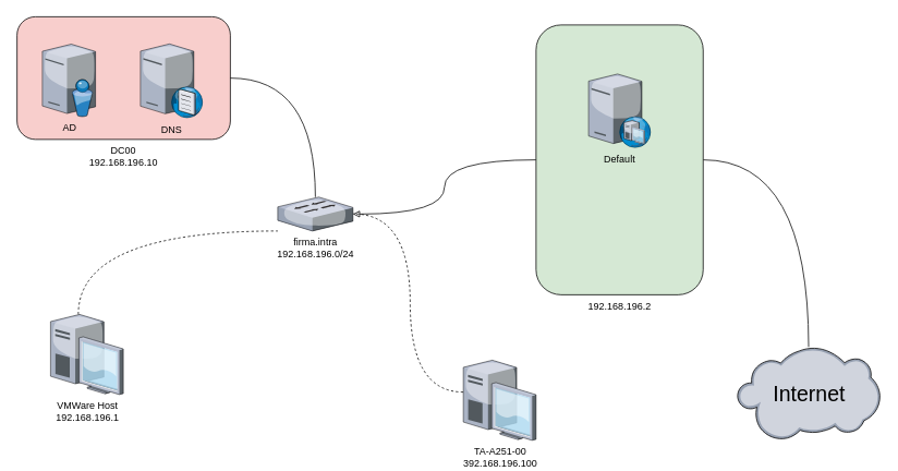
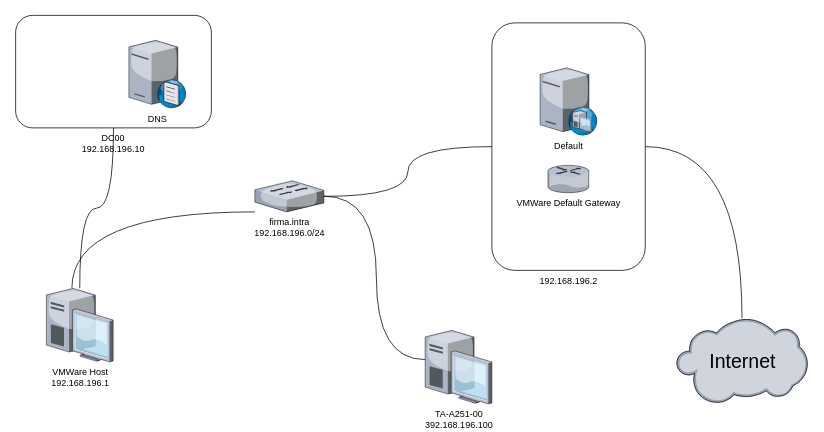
- <mxCell id="11" value="DC00&lt;br&gt;192.168.196.10" style="rounded=1;whiteSpace=wrap;html=1;labelPosition=center;verticalLabelPosition=bottom;align=center;verticalAlign=top;fillColor=#f8cecc;" vertex="1" parent="10"><mxGeometry width="261" height="150" as="geometry" /></mxCell>
+ <mxCell id="11" value="DC00&lt;br&gt;192.168.196.10" style="rounded=1;whiteSpace=wrap;html=1;labelPosition=center;verticalLabelPosition=bottom;align=center;verticalAlign=top;" vertex="1" parent="10"><mxGeometry width="261" height="150" as="geometry" /></mxCell>
- <mxCell id="12" value="AD" style="verticalLabelPosition=bottom;aspect=fixed;html=1;verticalAlign=top;strokeColor=none;align=center;outlineConnect=0;shape=mxgraph.citrix.directory_server;" vertex="1" parent="10"><mxGeometry x="31" y="33.5" width="65" height="88.5" as="geometry" /></mxCell>
- <mxCell id="14" style="edgeStyle=orthogonalEdgeStyle;orthogonalLoop=1;jettySize=auto;html=1;fontSize=26;curved=1;endArrow=none;endFill=0;" edge="1" parent="1" source="11" target="6"><mxGeometry relative="1" as="geometry" /></mxCell>
+ <mxCell id="14" style="edgeStyle=orthogonalEdgeStyle;orthogonalLoop=1;jettySize=auto;html=1;fontSize=26;curved=1;endArrow=none;endFill=0;" edge="1" parent="1" source="11" target="9"><mxGeometry relative="1" as="geometry" /></mxCell>
- <mxCell id="16" value="192.168.196.2" style="rounded=1;whiteSpace=wrap;html=1;labelPosition=center;verticalLabelPosition=bottom;align=center;verticalAlign=top;fillColor=#d5e8d4;" vertex="1" parent="15"><mxGeometry width="204.5" height="330" as="geometry" /></mxCell>
+ <mxCell id="16" value="192.168.196.2" style="rounded=1;whiteSpace=wrap;html=1;labelPosition=center;verticalLabelPosition=bottom;align=center;verticalAlign=top;" vertex="1" parent="15"><mxGeometry width="204.5" height="330" as="geometry" /></mxCell>
+ <mxCell id="17" value="VMWare Default Gateway&lt;br&gt;" style="verticalLabelPosition=bottom;aspect=fixed;html=1;verticalAlign=top;strokeColor=none;align=center;outlineConnect=0;shape=mxgraph.citrix.router;" vertex="1" parent="15"><mxGeometry x="74.75" y="190" width="55" height="36.5" as="geometry" /></mxCell>
- <mxCell id="2" style="edgeStyle=orthogonalEdgeStyle;curved=1;orthogonalLoop=1;jettySize=auto;html=1;endArrow=block;endFill=0;fontSize=26;" edge="1" parent="1" source="16" target="6"><mxGeometry relative="1" as="geometry" /></mxCell>
+ <mxCell id="2" style="edgeStyle=orthogonalEdgeStyle;curved=1;orthogonalLoop=1;jettySize=auto;html=1;endArrow=none;endFill=0;fontSize=26;" edge="1" parent="1" source="16" target="6"><mxGeometry relative="1" as="geometry" /></mxCell>
- <mxCell id="8" style="edgeStyle=orthogonalEdgeStyle;curved=1;orthogonalLoop=1;jettySize=auto;html=1;endArrow=none;endFill=0;fontSize=26;dashed=1;" edge="1" parent="1" source="9" target="6"><mxGeometry relative="1" as="geometry"><Array as="points"><mxPoint x="95" y="282" /></Array></mxGeometry></mxCell>
+ <mxCell id="8" style="edgeStyle=orthogonalEdgeStyle;curved=1;orthogonalLoop=1;jettySize=auto;html=1;endArrow=none;endFill=0;fontSize=26;" edge="1" parent="1" source="9" target="6"><mxGeometry relative="1" as="geometry"><Array as="points"><mxPoint x="95" y="282" /></Array></mxGeometry></mxCell>
- <mxCell id="4" style="edgeStyle=orthogonalEdgeStyle;curved=1;orthogonalLoop=1;jettySize=auto;html=1;endArrow=none;endFill=0;fontSize=26;dashed=1;" edge="1" parent="1" source="5" target="6"><mxGeometry relative="1" as="geometry"><Array as="points"><mxPoint x="501" y="479" /><mxPoint x="501" y="261" /></Array></mxGeometry></mxCell>
+ <mxCell id="4" style="edgeStyle=orthogonalEdgeStyle;curved=1;orthogonalLoop=1;jettySize=auto;html=1;endArrow=none;endFill=0;fontSize=26;" edge="1" parent="1" source="5" target="6"><mxGeometry relative="1" as="geometry"><Array as="points"><mxPoint x="501" y="479" /><mxPoint x="501" y="261" /></Array></mxGeometry></mxCell>
